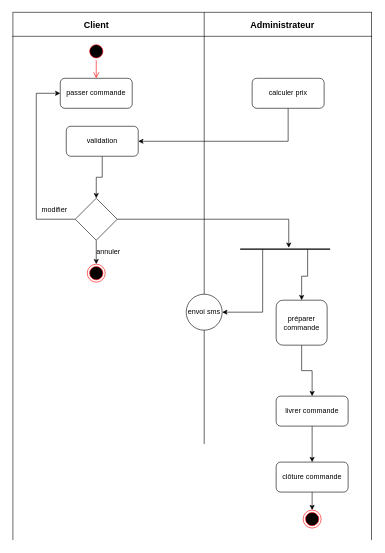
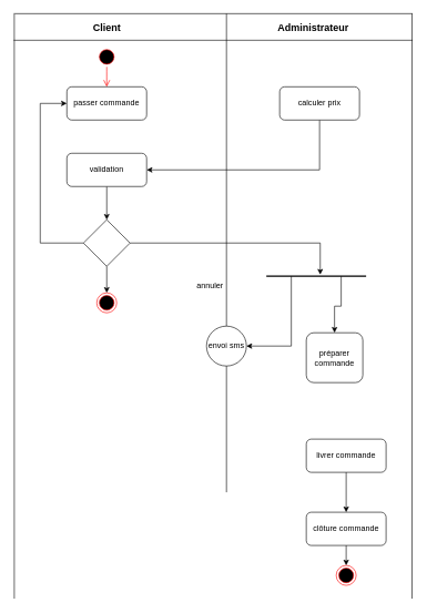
- <mxCell id="19" value="validation" style="rounded=1;whiteSpace=wrap;html=1;" vertex="1" parent="1"><mxGeometry x="110" y="210" width="120" height="50" as="geometry" /></mxCell>
+ <mxCell id="19" value="validation" style="rounded=1;whiteSpace=wrap;html=1;" vertex="1" parent="1"><mxGeometry x="100" y="230" width="120" height="50" as="geometry" /></mxCell>
- <mxCell id="20" value="modifier" style="text;html=1;align=center;verticalAlign=middle;resizable=0;points=[];autosize=1;" vertex="1" parent="1"><mxGeometry x="60" y="340" width="60" height="20" as="geometry" /></mxCell>
- <mxCell id="22" value="annuler" style="text;html=1;align=center;verticalAlign=middle;resizable=0;points=[];autosize=1;" vertex="1" parent="1"><mxGeometry x="150" y="410" width="60" height="20" as="geometry" /></mxCell>
+ <mxCell id="22" value="annuler" style="text;html=1;align=center;verticalAlign=middle;resizable=0;points=[];autosize=1;" vertex="1" parent="1"><mxGeometry x="285" y="420" width="60" height="20" as="geometry" /></mxCell>
- <mxCell id="29" style="edgeStyle=orthogonalEdgeStyle;rounded=0;orthogonalLoop=1;jettySize=auto;html=1;exitX=0.5;exitY=1;exitDx=0;exitDy=0;entryX=0.5;entryY=0;entryDx=0;entryDy=0;" edge="1" parent="1" source="30" target="32"><mxGeometry relative="1" as="geometry" /></mxCell>
